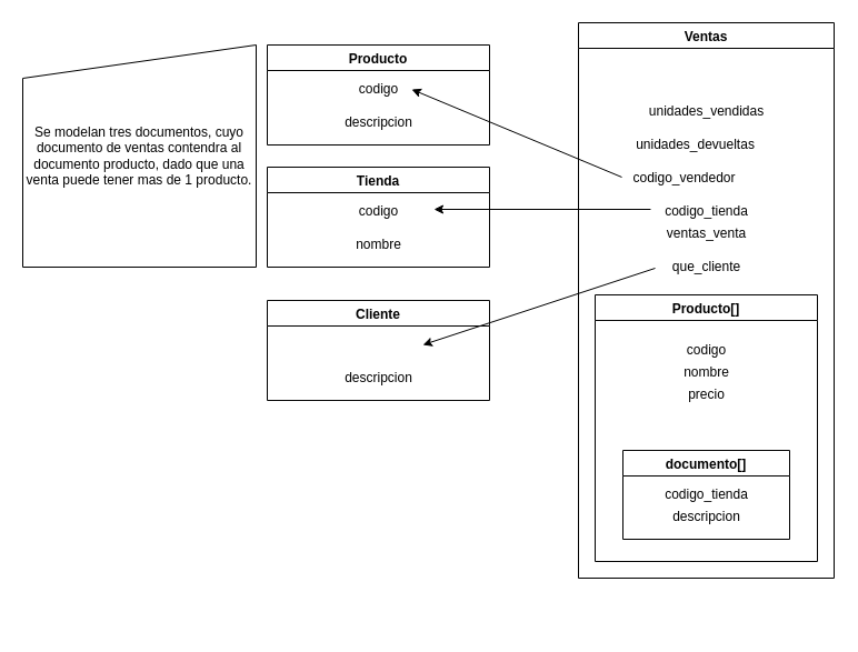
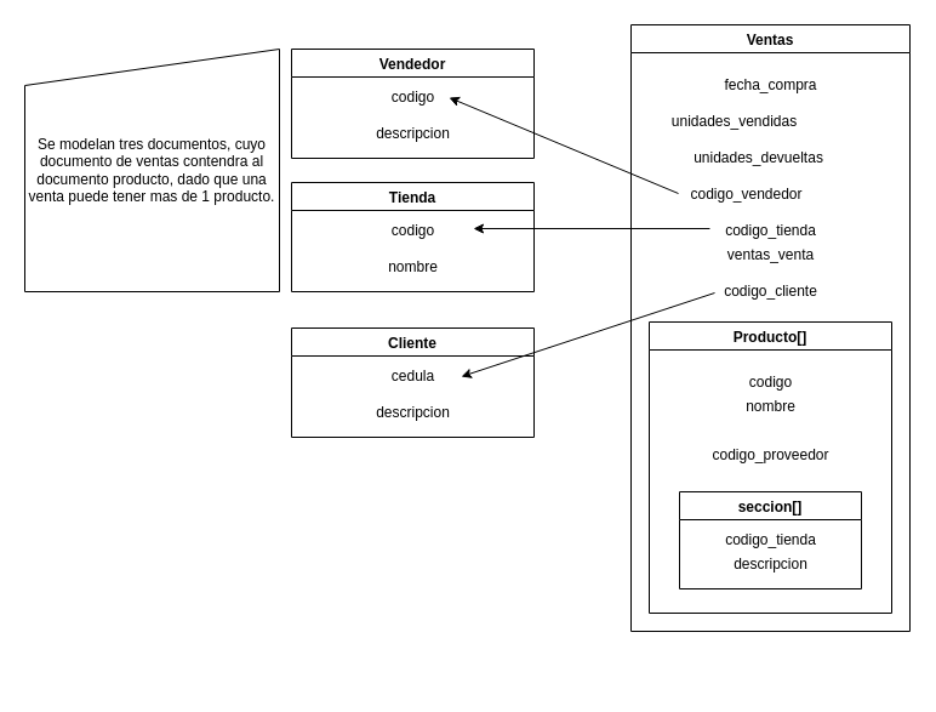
- <mxCell id="31" value="Producto" style="swimlane;" vertex="1" parent="1"><mxGeometry x="240" y="40" width="200" height="90" as="geometry" /></mxCell>
+ <mxCell id="31" value="Vendedor" style="swimlane;" vertex="1" parent="1"><mxGeometry x="240" y="40" width="200" height="90" as="geometry" /></mxCell>
+ <mxCell id="16" value="fecha_compra" style="text;html=1;align=center;verticalAlign=middle;resizable=0;points=[];autosize=1;" vertex="1" parent="2"><mxGeometry x="70" y="40" width="90" height="20" as="geometry" /></mxCell>
- <mxCell id="17" value="unidades_vendidas" style="text;html=1;align=center;verticalAlign=middle;resizable=0;points=[];autosize=1;" vertex="1" parent="2"><mxGeometry x="55" y="70" width="120" height="20" as="geometry" /></mxCell>
+ <mxCell id="17" value="unidades_vendidas" style="text;html=1;align=center;verticalAlign=middle;resizable=0;points=[];autosize=1;" vertex="1" parent="2"><mxGeometry x="25" y="70" width="120" height="20" as="geometry" /></mxCell>
- <mxCell id="21" value="que_cliente" style="text;html=1;align=center;verticalAlign=middle;resizable=0;points=[];autosize=1;" vertex="1" parent="2"><mxGeometry x="70" y="210" width="90" height="20" as="geometry" /></mxCell>
+ <mxCell id="21" value="codigo_cliente" style="text;html=1;align=center;verticalAlign=middle;resizable=0;points=[];autosize=1;" vertex="1" parent="2"><mxGeometry x="70" y="210" width="90" height="20" as="geometry" /></mxCell>
+ <mxCell id="23" value="cedula" style="text;html=1;align=center;verticalAlign=middle;resizable=0;points=[];autosize=1;" vertex="1" parent="22"><mxGeometry x="75" y="30" width="50" height="20" as="geometry" /></mxCell>
- <mxCell id="9" value="precio" style="text;html=1;align=center;verticalAlign=middle;resizable=0;points=[];autosize=1;" vertex="1" parent="8"><mxGeometry x="75" y="80" width="50" height="20" as="geometry" /></mxCell>
+ <mxCell id="12" value="codigo_proveedor" style="text;html=1;align=center;verticalAlign=middle;resizable=0;points=[];autosize=1;" vertex="1" parent="8"><mxGeometry x="45" y="100" width="110" height="20" as="geometry" /></mxCell>
- <mxCell id="13" value="documento[]" style="swimlane;" vertex="1" parent="8"><mxGeometry x="25" y="140" width="150" height="80" as="geometry" /></mxCell>
+ <mxCell id="13" value="seccion[]" style="swimlane;" vertex="1" parent="8"><mxGeometry x="25" y="140" width="150" height="80" as="geometry" /></mxCell>
